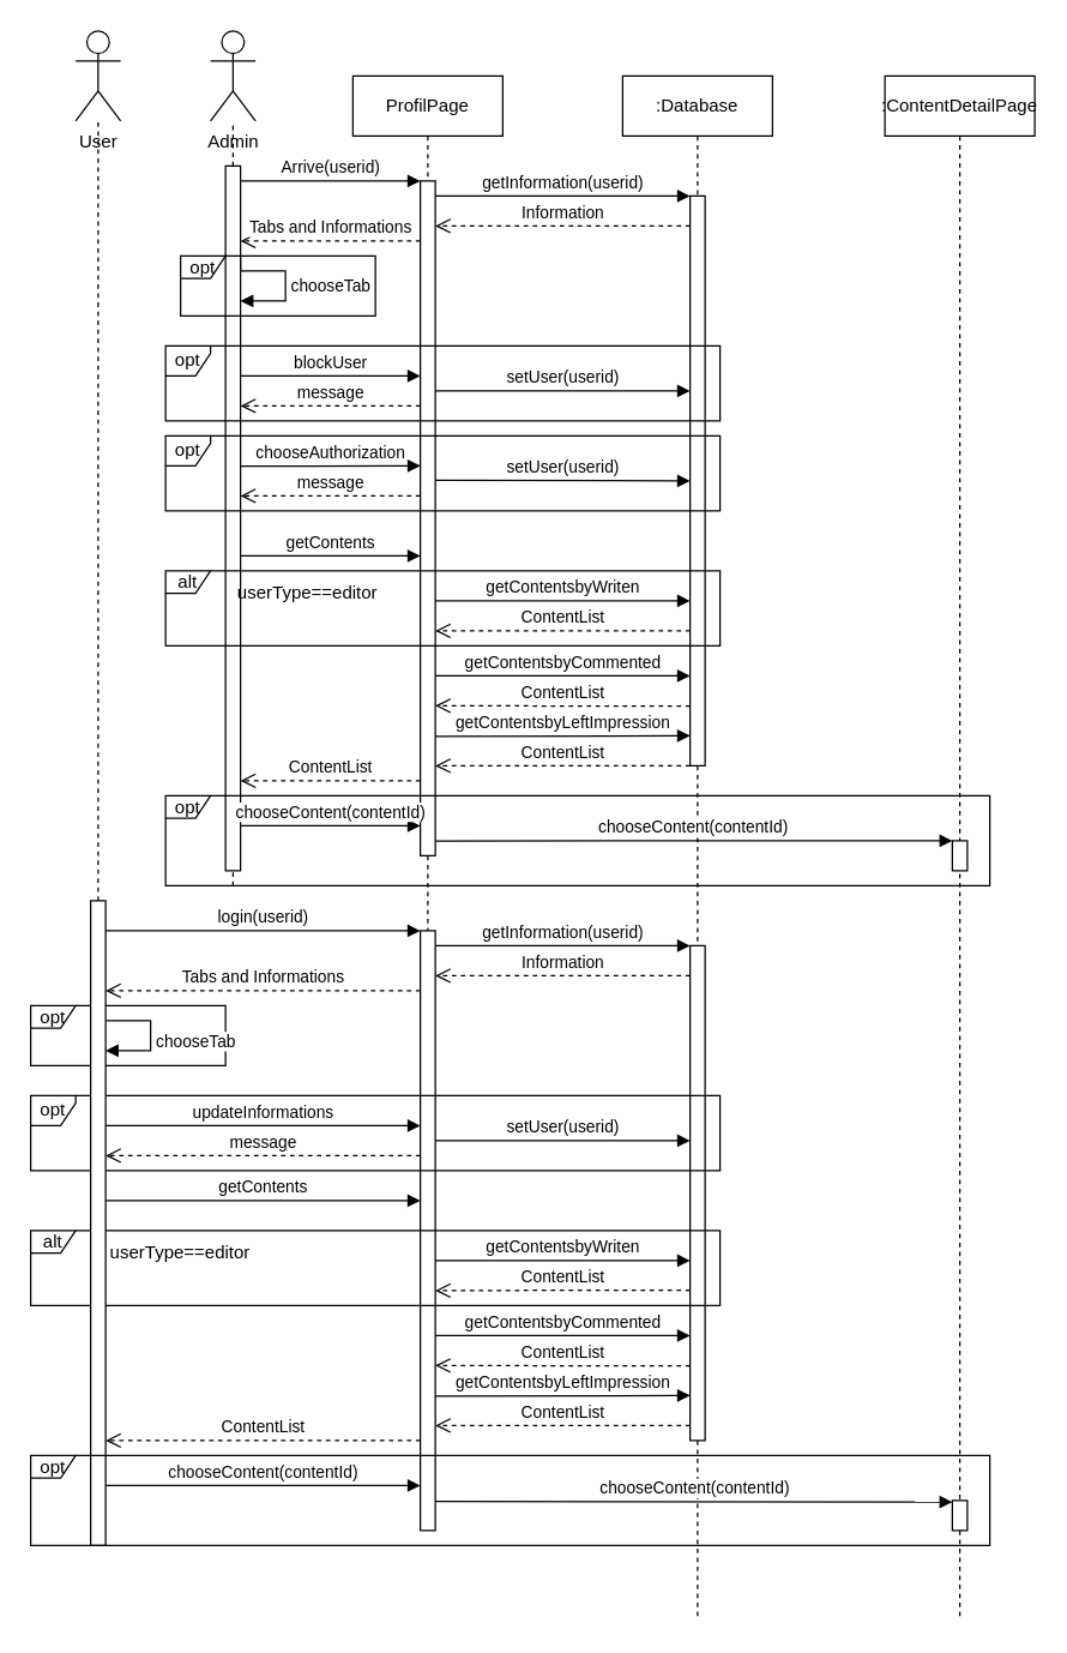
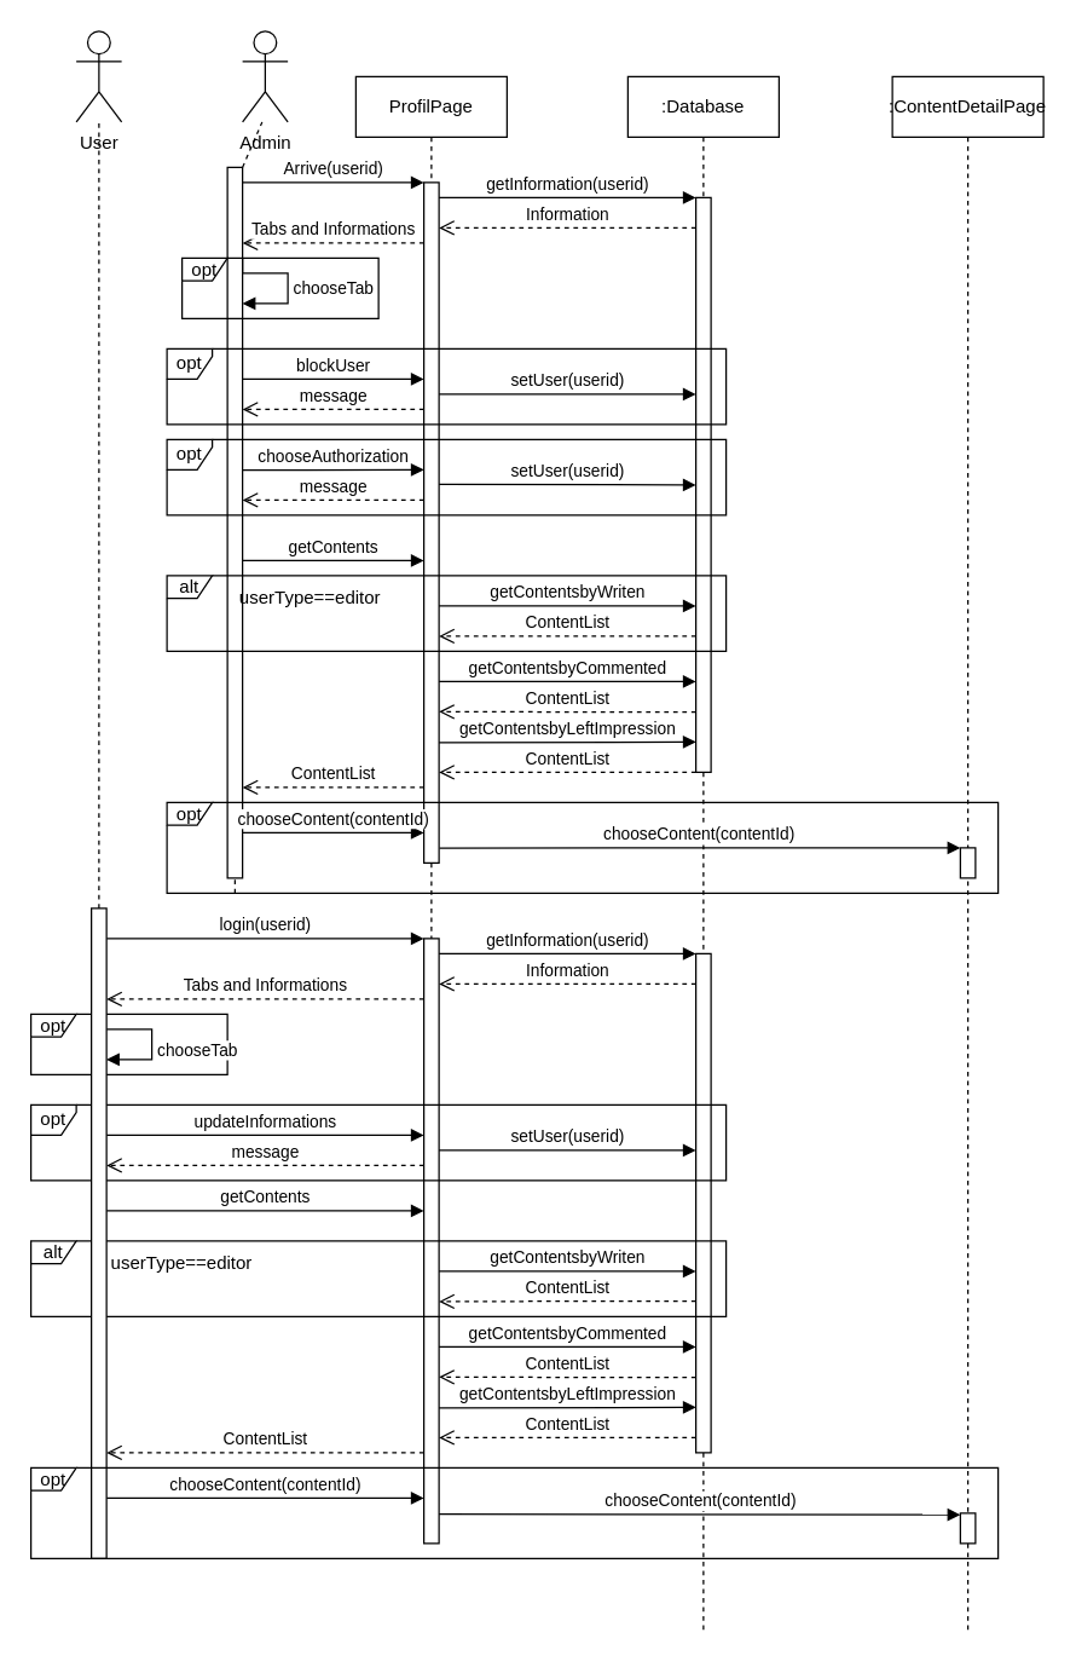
- <mxCell id="10" value="Admin" style="shape=umlActor;verticalLabelPosition=bottom;verticalAlign=top;html=1;outlineConnect=0;" vertex="1" parent="1"><mxGeometry x="140" y="20" width="30" height="60" as="geometry" /></mxCell>
+ <mxCell id="10" value="Admin" style="shape=umlActor;verticalLabelPosition=bottom;verticalAlign=top;html=1;outlineConnect=0;" vertex="1" parent="1"><mxGeometry x="160" y="20" width="30" height="60" as="geometry" /></mxCell>
